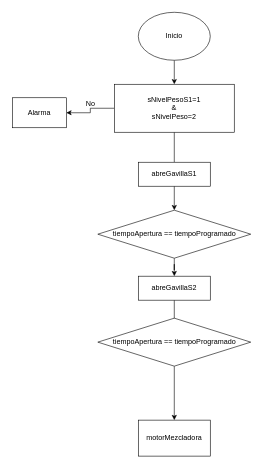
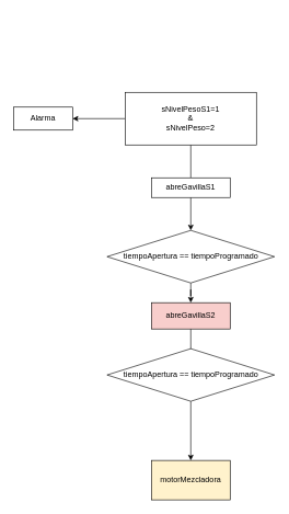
- <mxCell id="3" value="Inicio&lt;br&gt;" style="ellipse;whiteSpace=wrap;html=1;" vertex="1" parent="1"><mxGeometry x="230" y="20" width="120" height="80" as="geometry" /></mxCell>
- <mxCell id="2" value="" style="edgeStyle=orthogonalEdgeStyle;rounded=0;orthogonalLoop=1;jettySize=auto;html=1;" edge="1" parent="1" source="3" target="6"><mxGeometry relative="1" as="geometry" /></mxCell>
- <mxCell id="14" value="No" style="text;html=1;align=center;verticalAlign=middle;resizable=0;points=[];autosize=1;strokeColor=none;fillColor=none;" vertex="1" parent="1"><mxGeometry x="130" y="158" width="40" height="30" as="geometry" /></mxCell>
- <mxCell id="13" value="Alarma" style="whiteSpace=wrap;html=1;" vertex="1" parent="1"><mxGeometry x="20" y="162.5" width="90" height="50" as="geometry" /></mxCell>
+ <mxCell id="13" value="Alarma" style="whiteSpace=wrap;html=1;" vertex="1" parent="1"><mxGeometry x="20" y="162.5" width="90" height="35" as="geometry" /></mxCell>
- <mxCell id="8" value="abreGavillaS1" style="whiteSpace=wrap;html=1;" vertex="1" parent="1"><mxGeometry x="230" y="270" width="120" height="40" as="geometry" /></mxCell>
+ <mxCell id="8" value="abreGavillaS1" style="whiteSpace=wrap;html=1;" vertex="1" parent="1"><mxGeometry x="230" y="270" width="120" height="30" as="geometry" /></mxCell>
- <mxCell id="12" value="abreGavillaS2" style="whiteSpace=wrap;html=1;" vertex="1" parent="1"><mxGeometry x="230" y="460" width="120" height="40" as="geometry" /></mxCell>
+ <mxCell id="12" value="abreGavillaS2" style="whiteSpace=wrap;html=1;fillColor=#f8cecc;" vertex="1" parent="1"><mxGeometry x="230" y="460" width="120" height="40" as="geometry" /></mxCell>
- <mxCell id="17" value="motorMezcladora" style="whiteSpace=wrap;html=1;" vertex="1" parent="1"><mxGeometry x="230" y="700" width="120" height="60" as="geometry" /></mxCell>
+ <mxCell id="17" value="motorMezcladora" style="whiteSpace=wrap;html=1;fillColor=#fff2cc;" vertex="1" parent="1"><mxGeometry x="230" y="700" width="120" height="60" as="geometry" /></mxCell>
